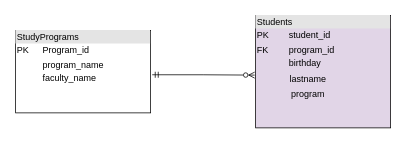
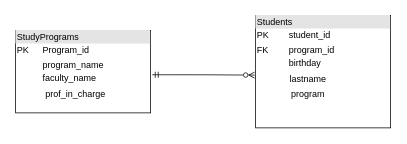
- <mxCell id="3" value="&lt;div style=&quot;box-sizing:border-box;width:100%;background:#e4e4e4;padding:2px;&quot;&gt;Students&lt;/div&gt;&lt;table style=&quot;width:100%;font-size:1em;&quot; cellpadding=&quot;2&quot; cellspacing=&quot;0&quot;&gt;&lt;tbody&gt;&lt;tr&gt;&lt;td&gt;PK&lt;/td&gt;&lt;td&gt;student_id&lt;/td&gt;&lt;/tr&gt;&lt;tr&gt;&lt;td&gt;FK&lt;/td&gt;&lt;td&gt;program_id&lt;/td&gt;&lt;/tr&gt;&lt;tr&gt;&lt;td&gt;&lt;/td&gt;&lt;td&gt;birthday&lt;/td&gt;&lt;/tr&gt;&lt;/tbody&gt;&lt;/table&gt;" style="verticalAlign=top;align=left;overflow=fill;html=1;whiteSpace=wrap;fillColor=#e1d5e7;" vertex="1" parent="1"><mxGeometry x="340" y="20" width="180" height="150" as="geometry" /></mxCell>
+ <mxCell id="3" value="&lt;div style=&quot;box-sizing:border-box;width:100%;background:#e4e4e4;padding:2px;&quot;&gt;Students&lt;/div&gt;&lt;table style=&quot;width:100%;font-size:1em;&quot; cellpadding=&quot;2&quot; cellspacing=&quot;0&quot;&gt;&lt;tbody&gt;&lt;tr&gt;&lt;td&gt;PK&lt;/td&gt;&lt;td&gt;student_id&lt;/td&gt;&lt;/tr&gt;&lt;tr&gt;&lt;td&gt;FK&lt;/td&gt;&lt;td&gt;program_id&lt;/td&gt;&lt;/tr&gt;&lt;tr&gt;&lt;td&gt;&lt;/td&gt;&lt;td&gt;birthday&lt;/td&gt;&lt;/tr&gt;&lt;/tbody&gt;&lt;/table&gt;" style="verticalAlign=top;align=left;overflow=fill;html=1;whiteSpace=wrap;" vertex="1" parent="1"><mxGeometry x="340" y="20" width="180" height="150" as="geometry" /></mxCell>
+ <mxCell id="4" value="prof_in_charge" style="text;html=1;strokeColor=none;fillColor=none;align=center;verticalAlign=middle;whiteSpace=wrap;rounded=0;" vertex="1" parent="1"><mxGeometry x="70" y="110" width="60" height="30" as="geometry" /></mxCell>
